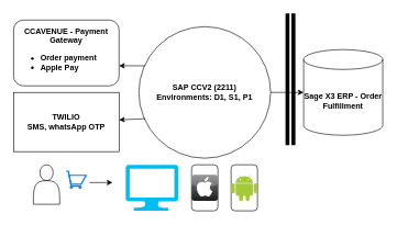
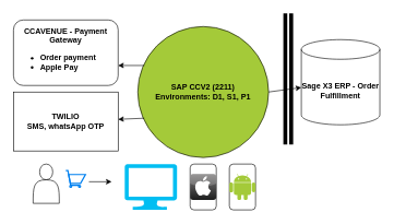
- <mxCell id="2" value="&lt;b&gt;SAP CCV2 (2211)&lt;br&gt;Environments: D1, S1, P1&lt;/b&gt;" style="ellipse;whiteSpace=wrap;html=1;aspect=fixed;" vertex="1" parent="1"><mxGeometry x="210" y="40" width="200" height="200" as="geometry" /></mxCell>
+ <mxCell id="2" value="&lt;b&gt;SAP CCV2 (2211)&lt;br&gt;Environments: D1, S1, P1&lt;/b&gt;" style="ellipse;whiteSpace=wrap;html=1;aspect=fixed;fillColor=#a4ca39;" vertex="1" parent="1"><mxGeometry x="210" y="40" width="200" height="200" as="geometry" /></mxCell>
- <mxCell id="6" value="&lt;b&gt;Sage X3 ERP - Order Fulfillment&lt;/b&gt;" style="shape=cylinder3;whiteSpace=wrap;html=1;boundedLbl=1;backgroundOutline=1;size=15;" vertex="1" parent="1"><mxGeometry x="460" y="75" width="120" height="130" as="geometry" /></mxCell>
+ <mxCell id="6" value="&lt;b&gt;Sage X3 ERP - Order Fulfillment&lt;/b&gt;" style="shape=cylinder3;whiteSpace=wrap;html=1;boundedLbl=1;backgroundOutline=1;size=15;" vertex="1" parent="1"><mxGeometry x="460" y="60" width="120" height="130" as="geometry" /></mxCell>
